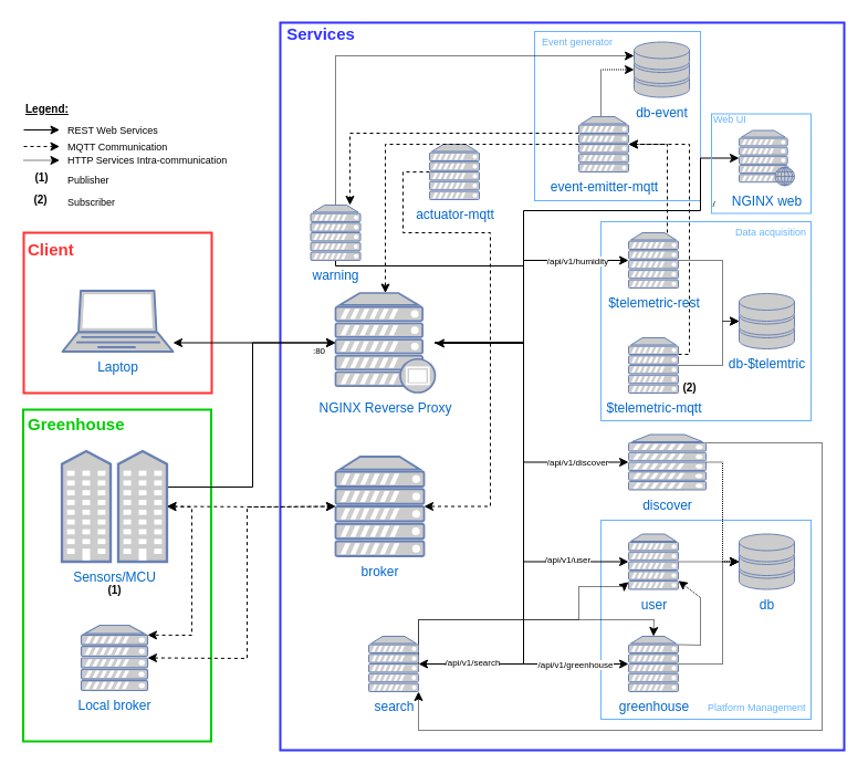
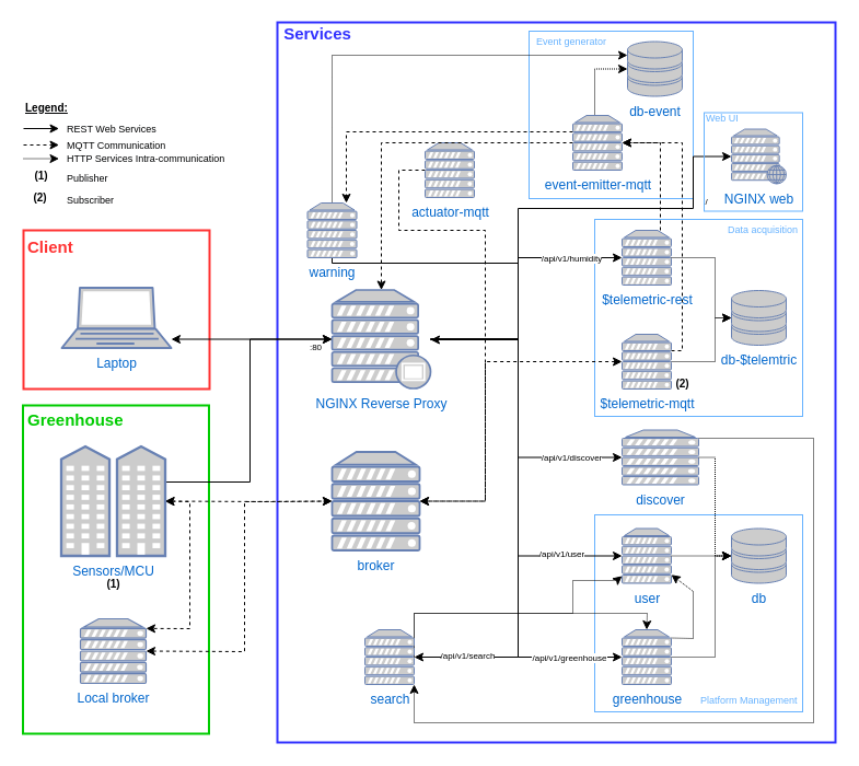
+ <mxCell id="42" style="edgeStyle=orthogonalEdgeStyle;rounded=0;orthogonalLoop=1;jettySize=auto;html=1;entryX=1;entryY=0.5;entryDx=0;entryDy=0;entryPerimeter=0;dashed=1;startArrow=classic;startFill=1;" parent="1" source="40" target="41" edge="1"><mxGeometry relative="1" as="geometry"><Array as="points"><mxPoint x="443" y="330" /><mxPoint x="443" y="458" /></Array></mxGeometry></mxCell>
